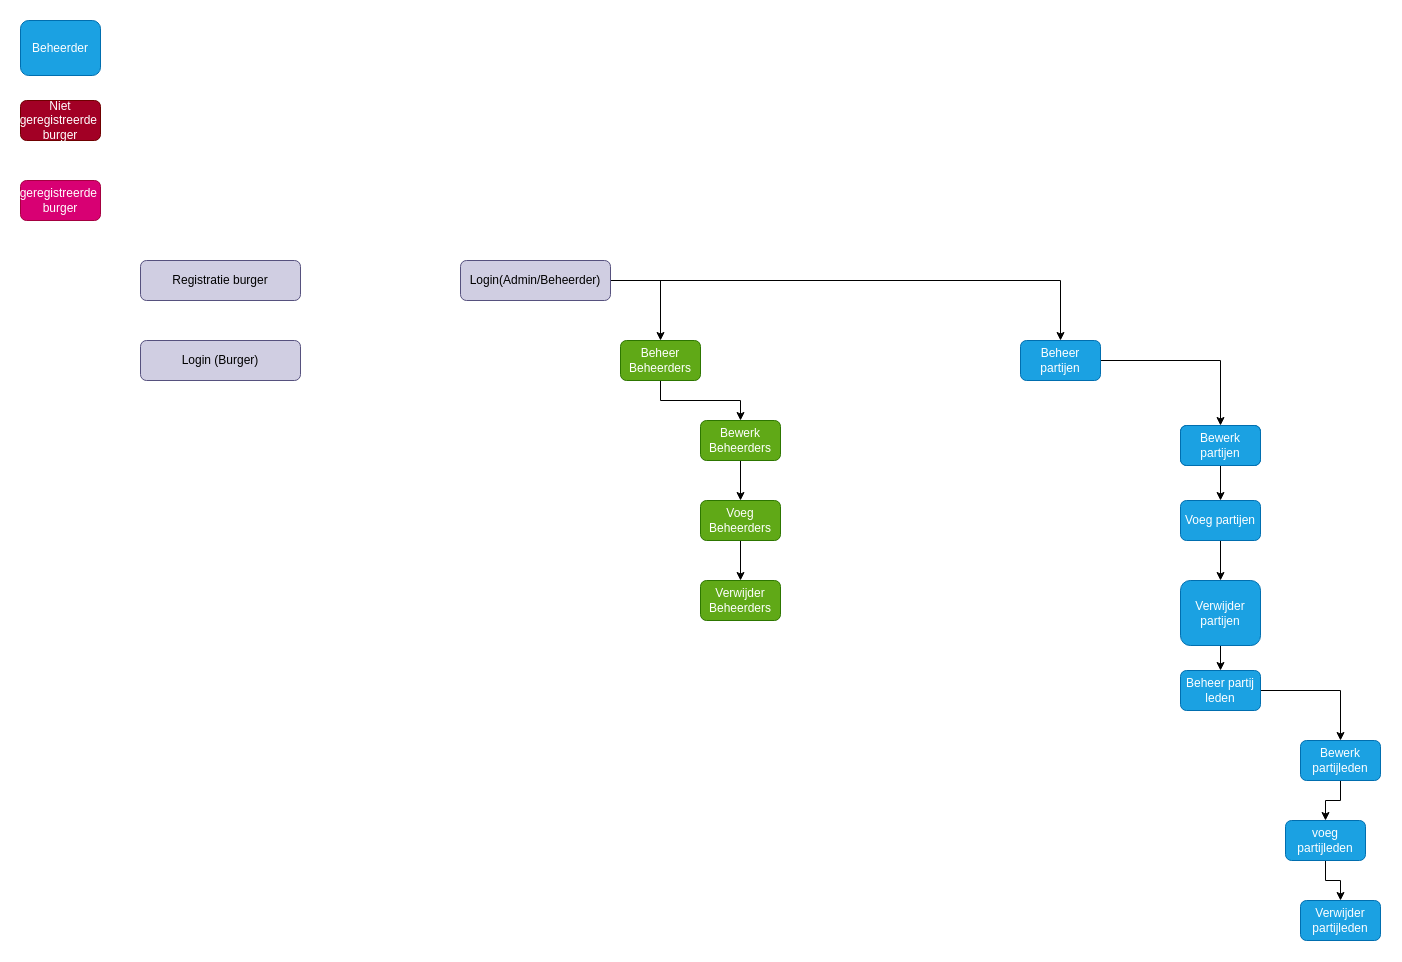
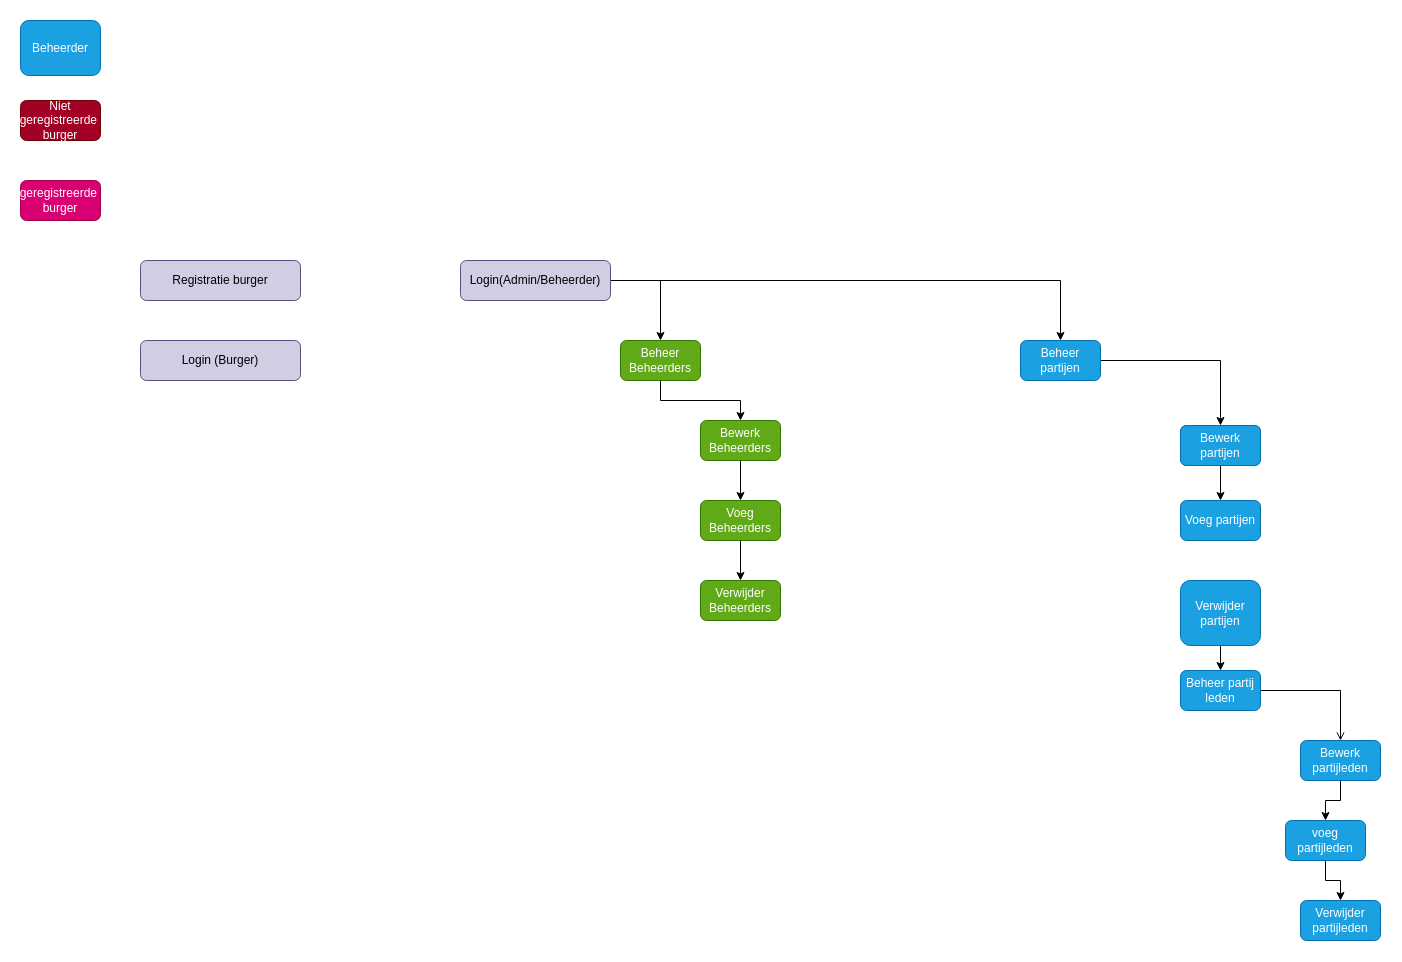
- <mxCell id="20" style="edgeStyle=orthogonalEdgeStyle;rounded=0;orthogonalLoop=1;jettySize=auto;html=1;" edge="1" parent="1" source="21" target="23"><mxGeometry relative="1" as="geometry" /></mxCell>
- <mxCell id="26" style="edgeStyle=orthogonalEdgeStyle;rounded=0;orthogonalLoop=1;jettySize=auto;html=1;entryX=0.5;entryY=0;entryDx=0;entryDy=0;" edge="1" parent="1" source="27" target="29"><mxGeometry relative="1" as="geometry" /></mxCell>
+ <mxCell id="26" style="edgeStyle=orthogonalEdgeStyle;rounded=0;orthogonalLoop=1;jettySize=auto;html=1;entryX=0.5;entryY=0;entryDx=0;entryDy=0;endArrow=open;" edge="1" parent="1" source="27" target="29"><mxGeometry relative="1" as="geometry" /></mxCell>
